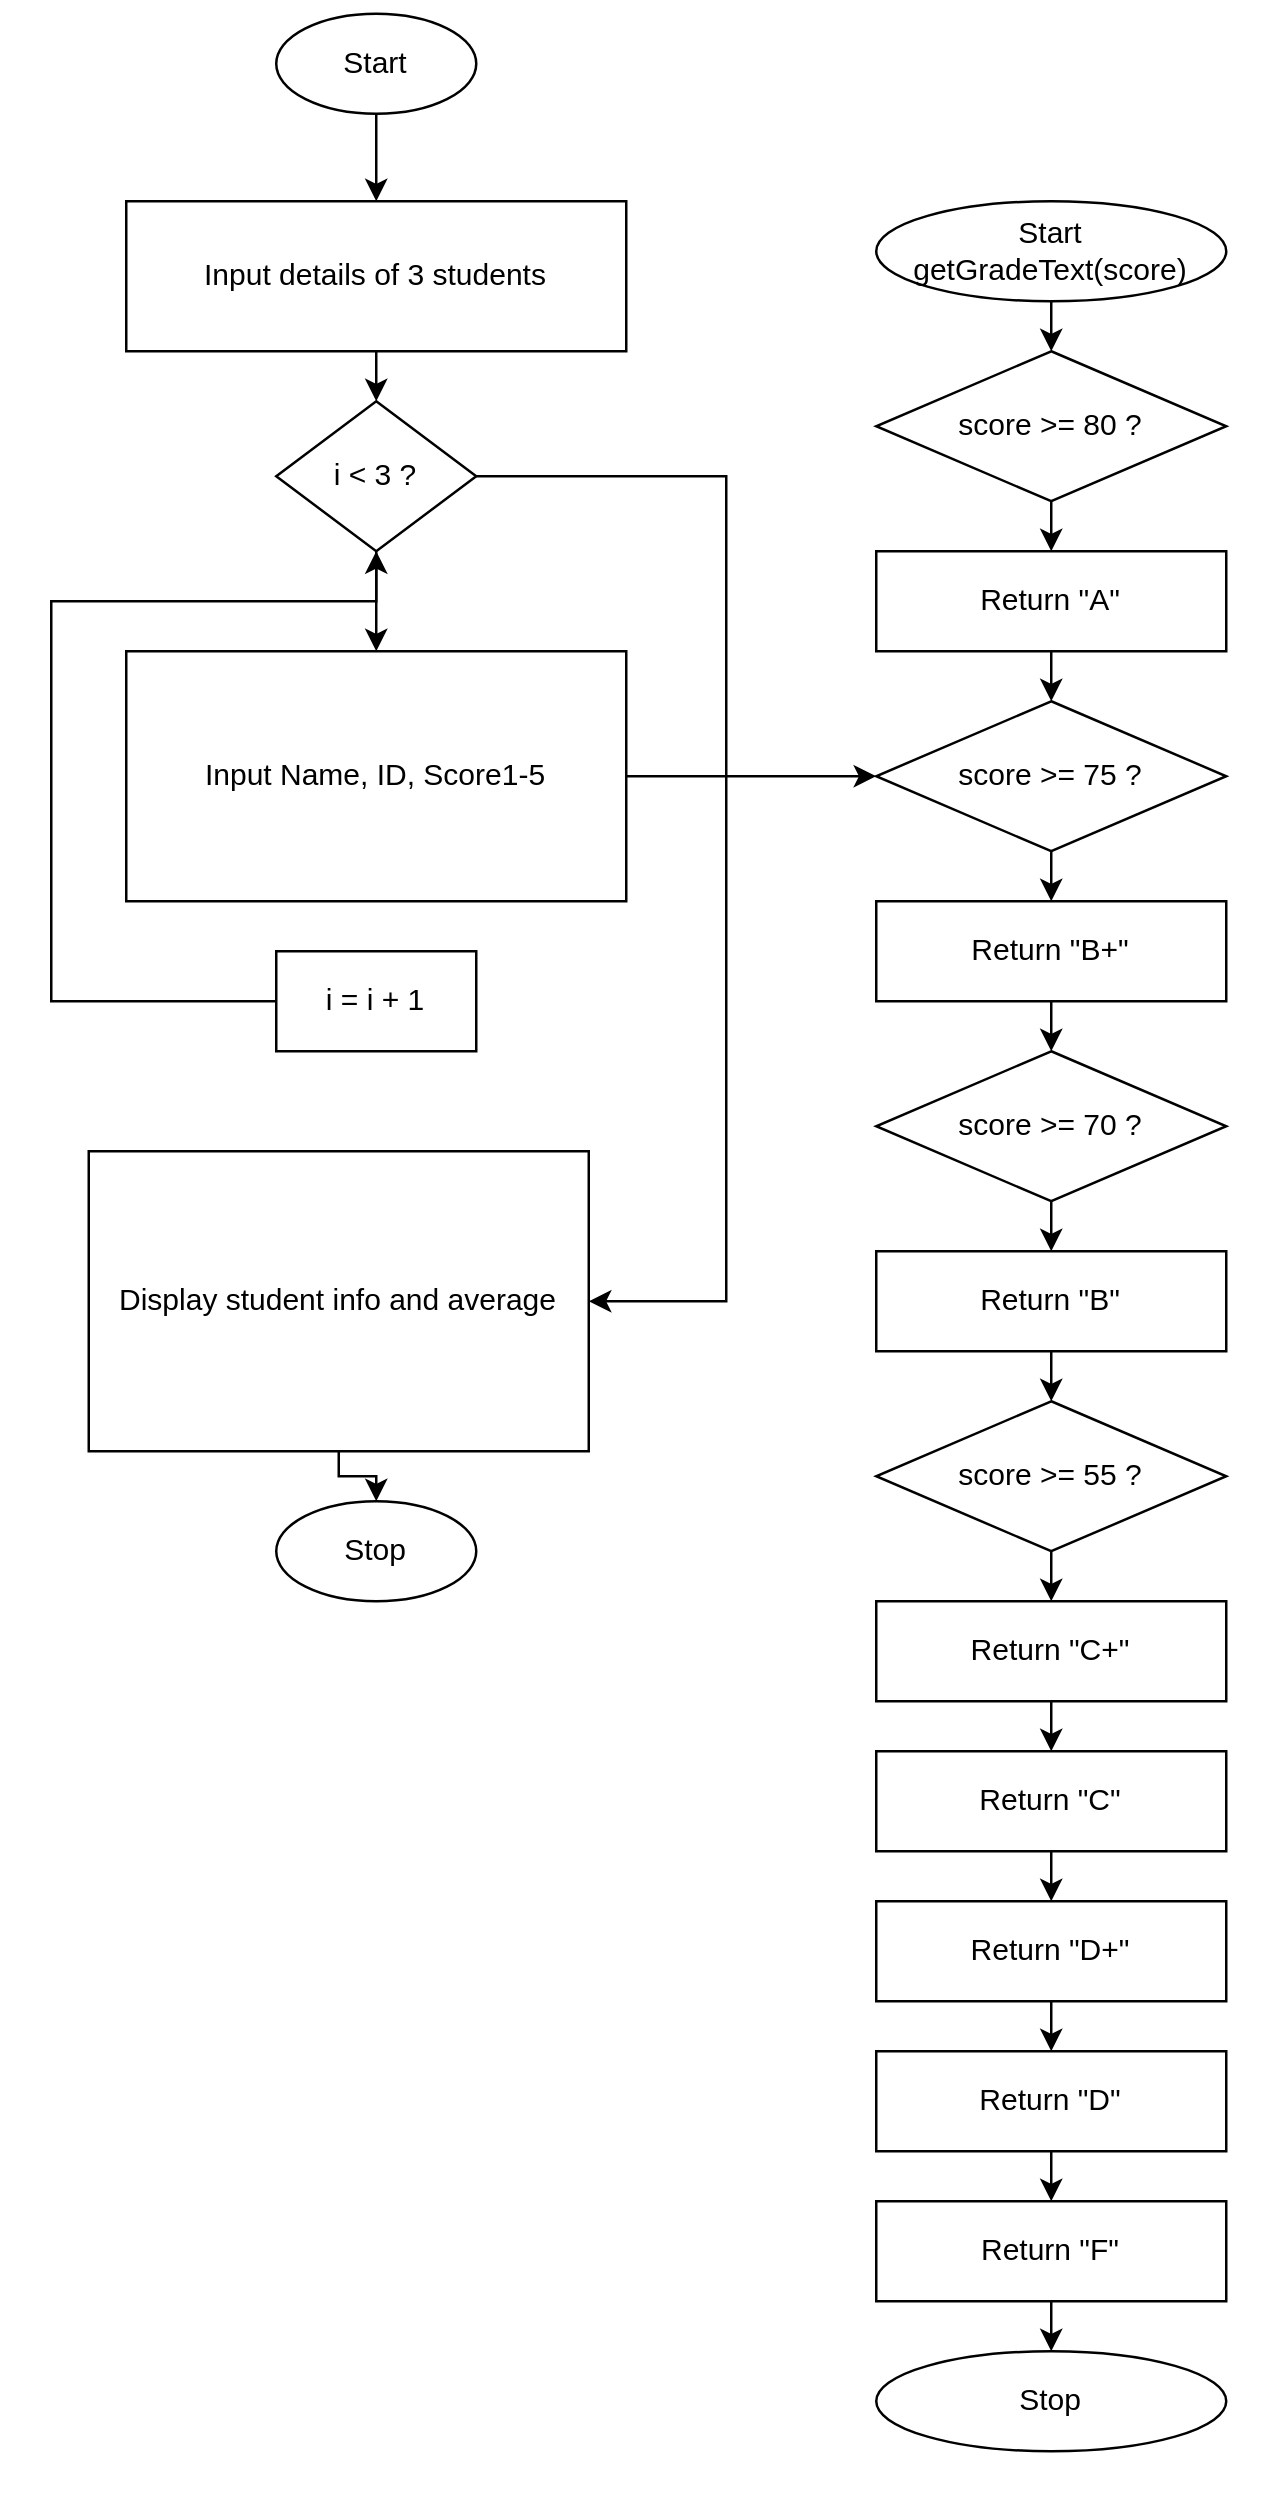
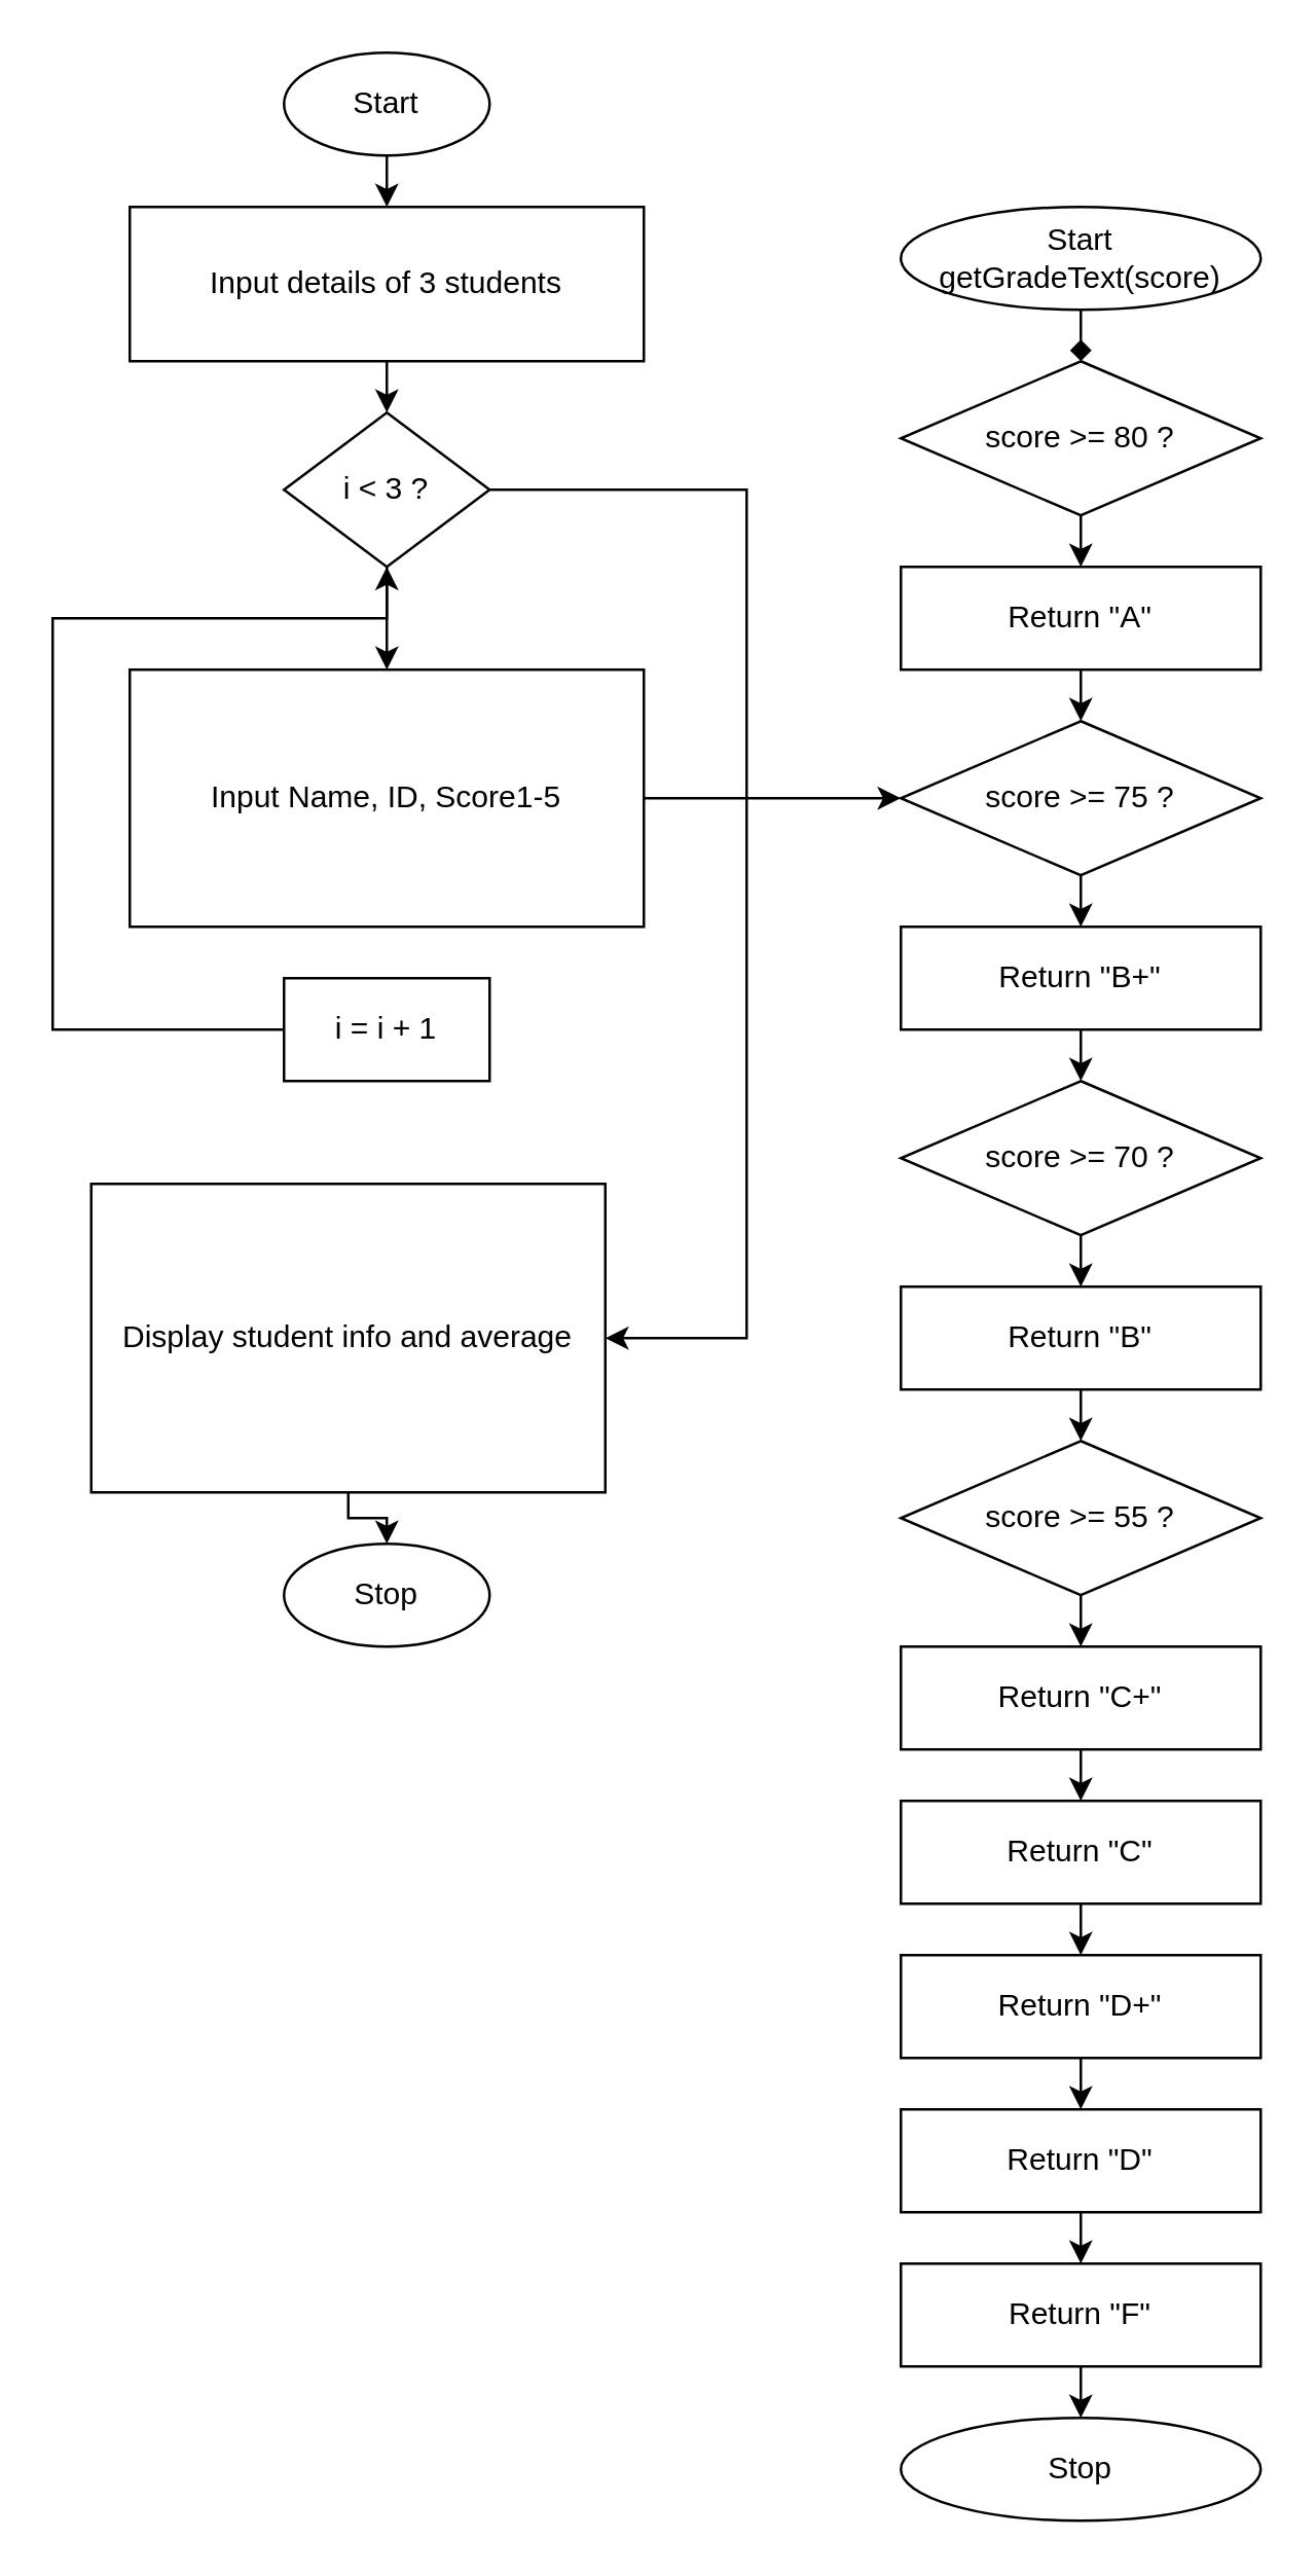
- <mxCell id="2" value="Start" style="ellipse;whiteSpace=wrap;" parent="1" vertex="1"><mxGeometry x="110" y="5" width="80" height="40" as="geometry" /></mxCell>
+ <mxCell id="2" value="Start" style="ellipse;whiteSpace=wrap;" parent="1" vertex="1"><mxGeometry x="110" y="20" width="80" height="40" as="geometry" /></mxCell>
- <mxCell id="16" style="edgeStyle=none;html=1;" edge="1" parent="1" source="17" target="19"><mxGeometry relative="1" as="geometry" /></mxCell>
+ <mxCell id="16" style="edgeStyle=none;html=1;endArrow=diamond;" edge="1" parent="1" source="17" target="19"><mxGeometry relative="1" as="geometry" /></mxCell>
